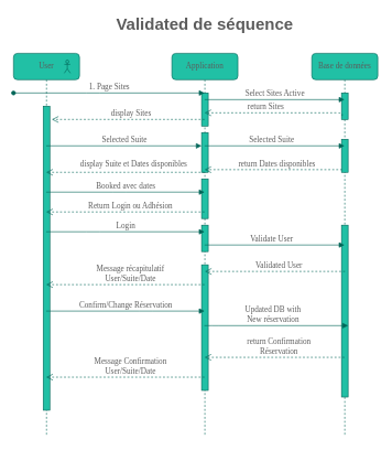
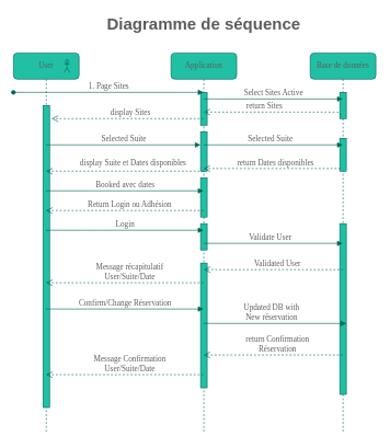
- <mxCell id="20" value="Validated de séquence" style="text;html=1;strokeColor=none;fillColor=none;align=center;verticalAlign=middle;whiteSpace=wrap;rounded=0;fontSize=25;fontStyle=1;fontColor=#5C5C5C;" vertex="1" parent="1"><mxGeometry x="110" y="20" width="400" height="30" as="geometry" /></mxCell>
+ <mxCell id="20" value="Diagramme de séquence" style="text;html=1;strokeColor=none;fillColor=none;align=center;verticalAlign=middle;whiteSpace=wrap;rounded=0;fontSize=25;fontStyle=1;fontColor=#5C5C5C;" vertex="1" parent="1"><mxGeometry x="110" y="20" width="400" height="30" as="geometry" /></mxCell>
